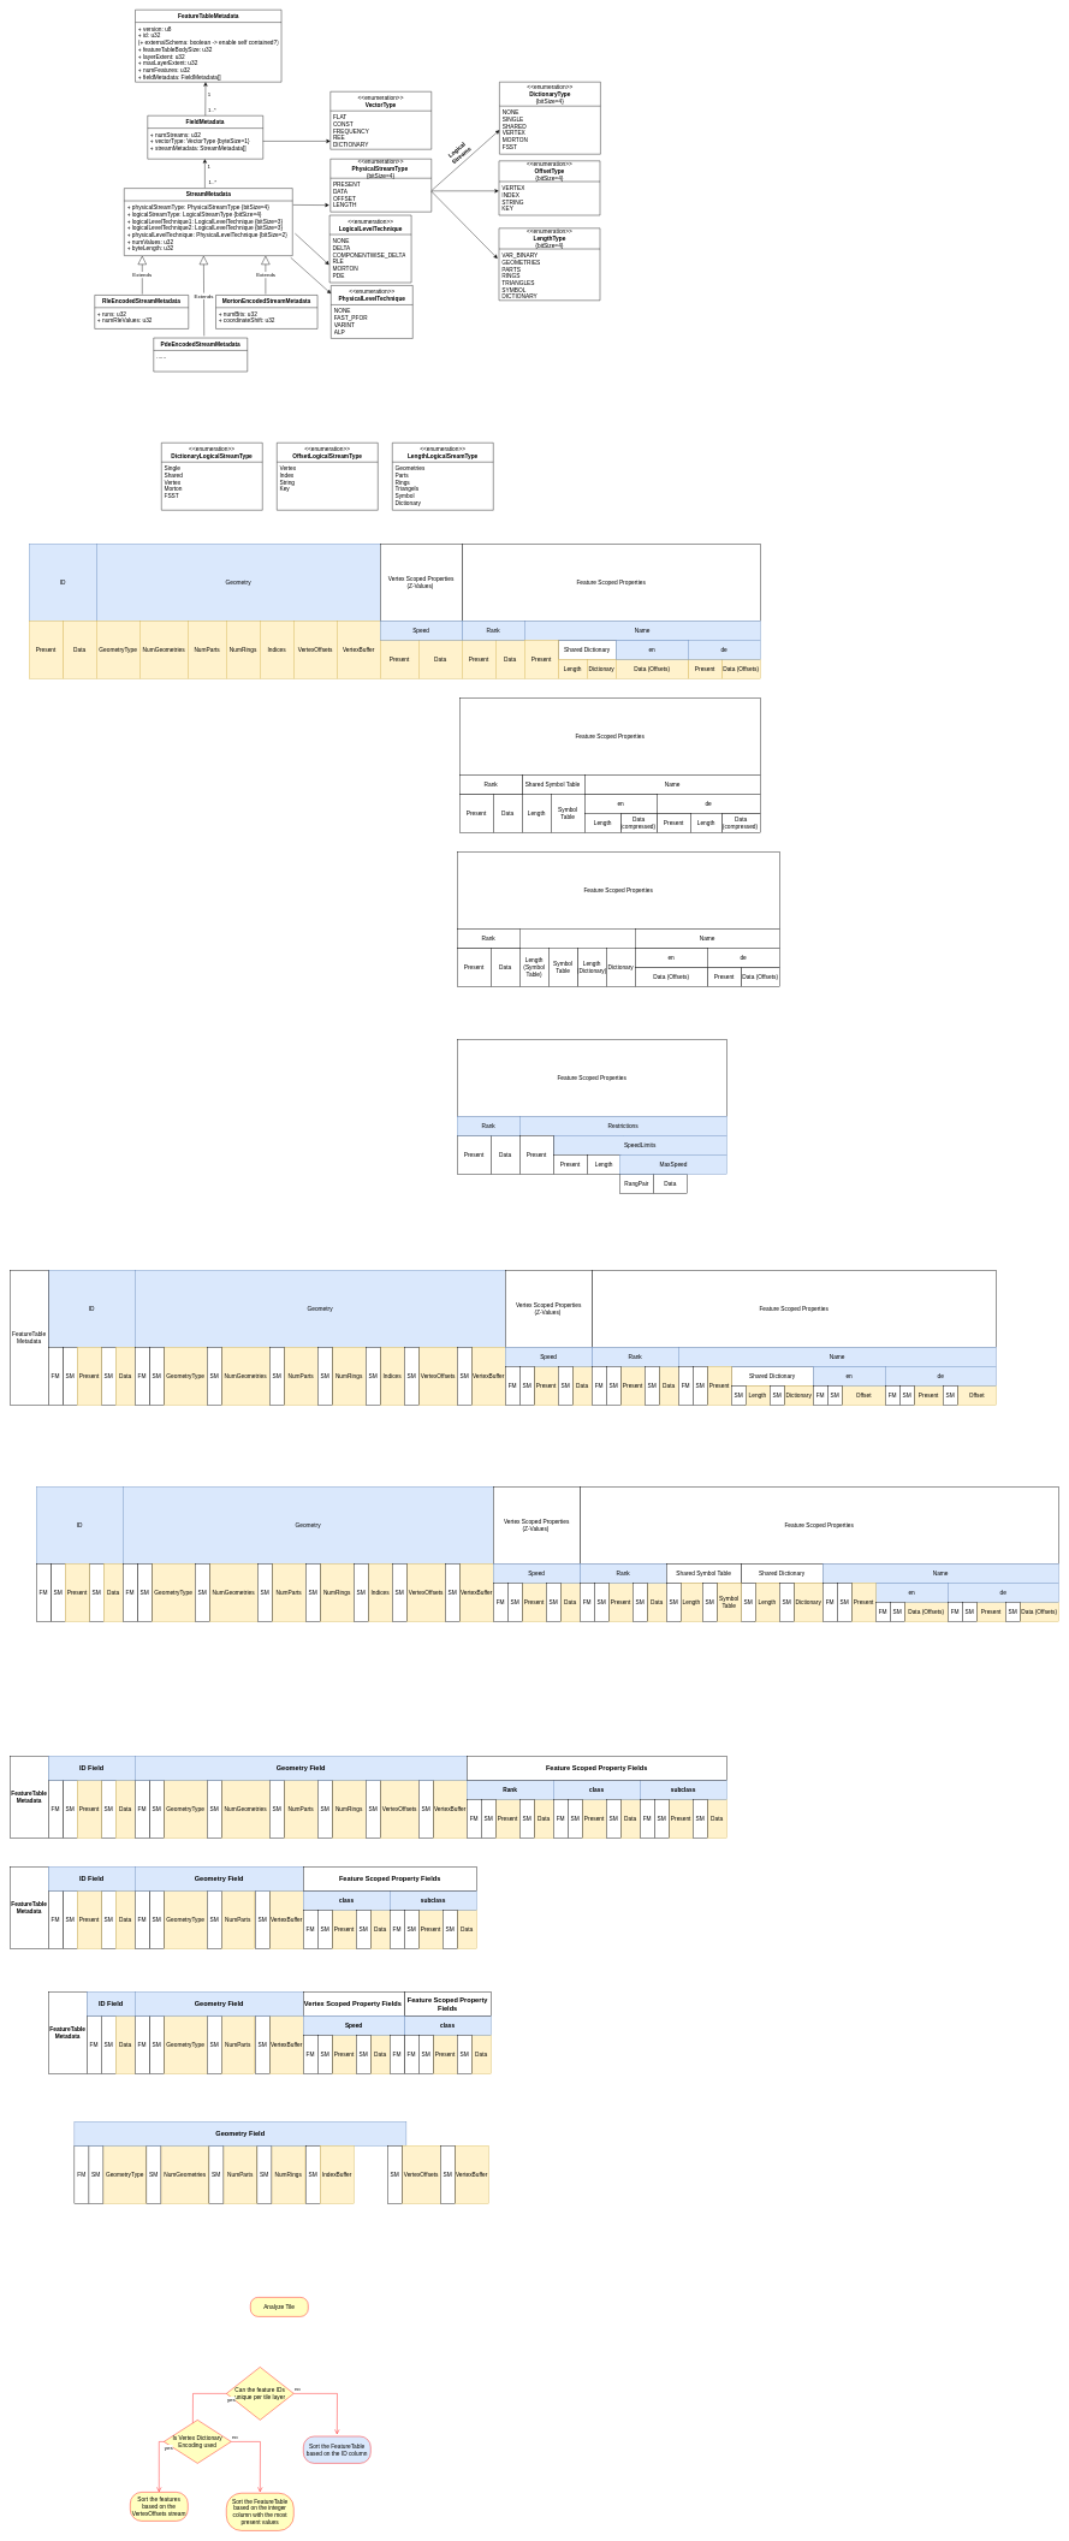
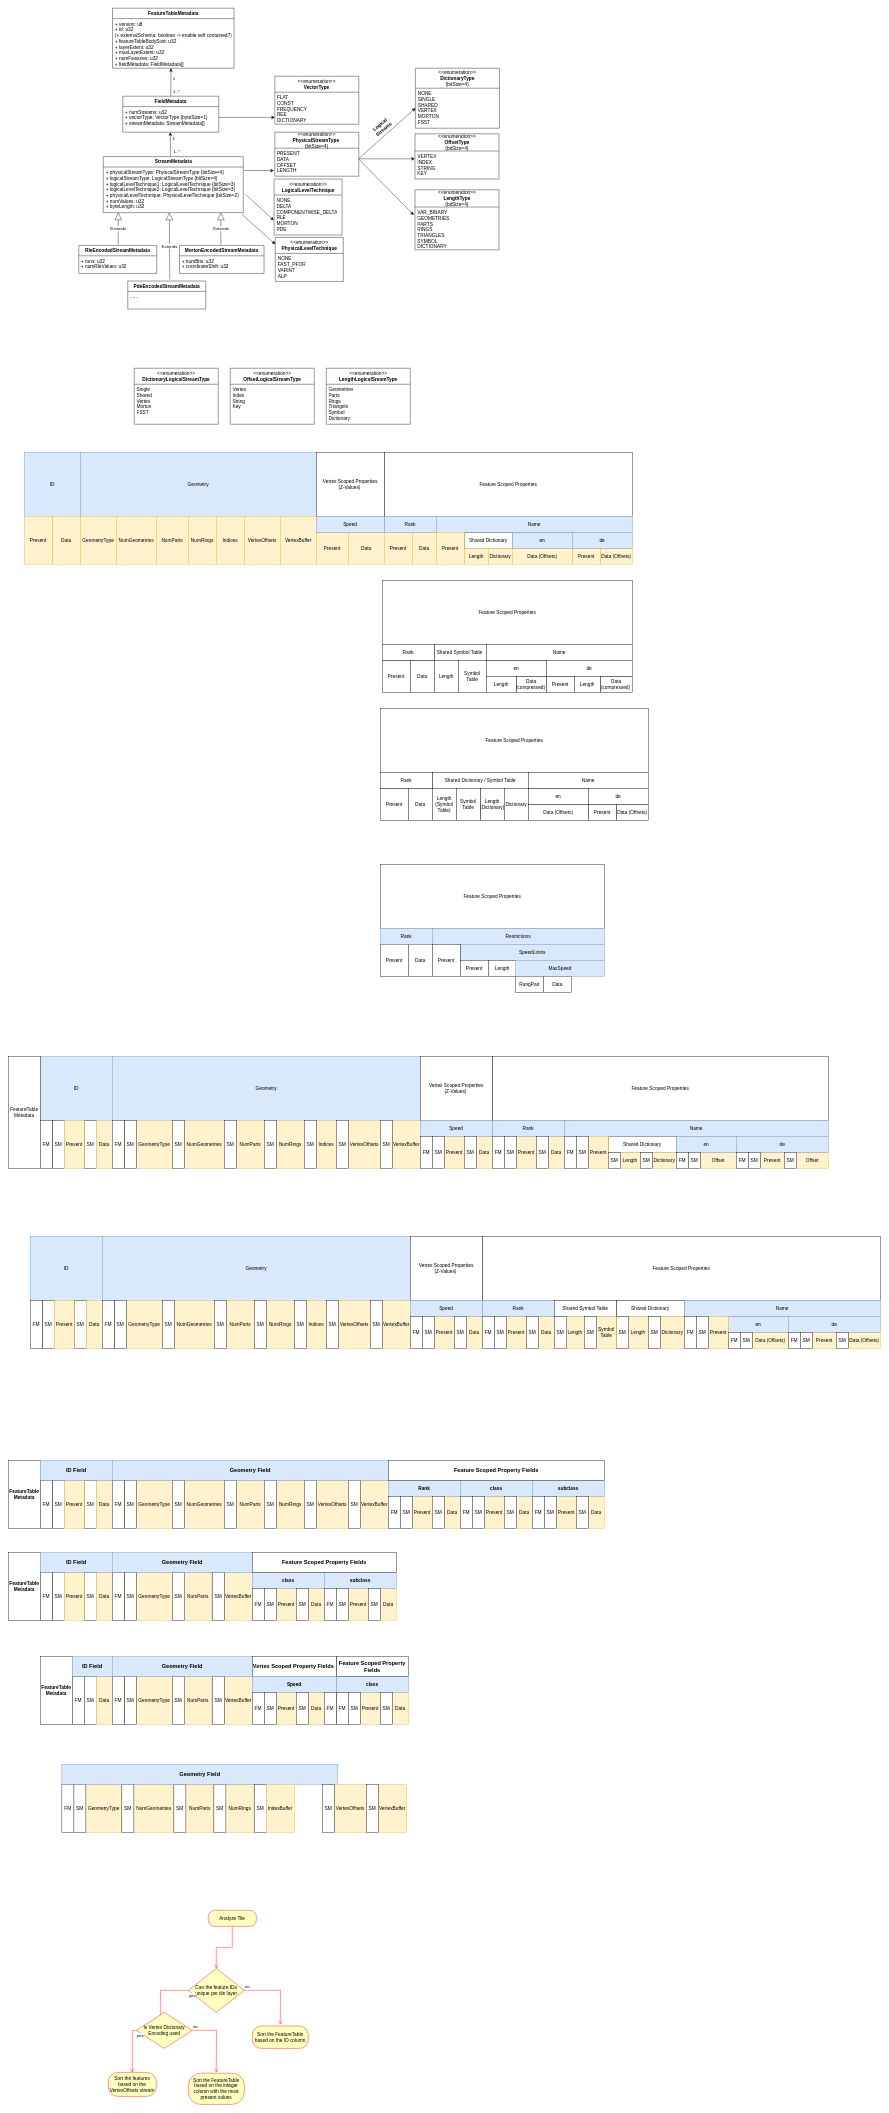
+ <mxCell id="31" value="Shared Dictionary / Symbol Table" style="rounded=0;whiteSpace=wrap;html=1;" parent="1" vertex="1"><mxGeometry x="1080" y="1930" width="240" height="40" as="geometry" /></mxCell>
+ <mxCell id="303" value="" style="edgeStyle=orthogonalEdgeStyle;html=1;verticalAlign=bottom;endArrow=open;endSize=8;strokeColor=#ff0000;rounded=0;entryX=0.5;entryY=0;entryDx=0;entryDy=0;" parent="1" source="302" target="304" edge="1"><mxGeometry relative="1" as="geometry"><mxPoint x="510" y="4940" as="targetPoint" /></mxGeometry></mxCell>
- <mxCell id="307" value="Sort the FeatureTable based on the ID column" style="rounded=1;whiteSpace=wrap;html=1;arcSize=40;fontColor=#000000;fillColor=#dae8fc;strokeColor=#ff0000;" parent="1" vertex="1"><mxGeometry x="630" y="5064" width="140" height="56" as="geometry" /></mxCell>
+ <mxCell id="307" value="Sort the FeatureTable based on the ID column" style="rounded=1;whiteSpace=wrap;html=1;arcSize=40;fontColor=#000000;fillColor=#ffffc0;strokeColor=#ff0000;" parent="1" vertex="1"><mxGeometry x="630" y="5064" width="140" height="56" as="geometry" /></mxCell>
